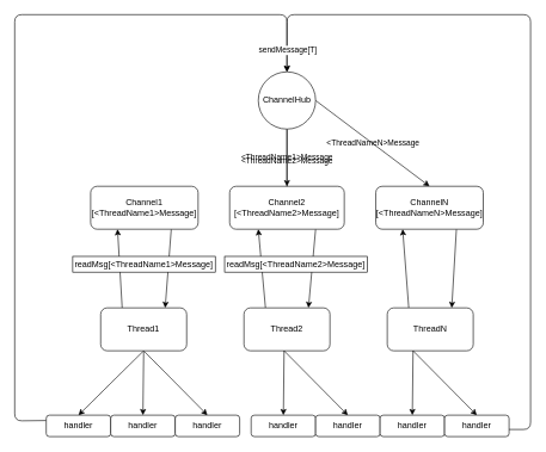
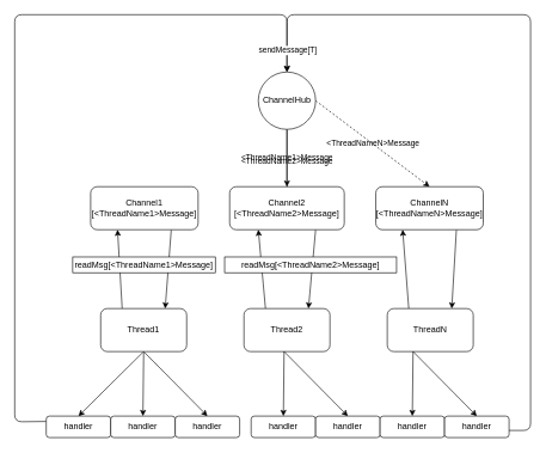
- <mxCell id="4" value="&amp;lt;ThreadNameN&amp;gt;Message" style="edgeStyle=none;html=1;startArrow=none;exitX=1;exitY=0.5;exitDx=0;exitDy=0;labelBackgroundColor=none;entryX=0.5;entryY=0;entryDx=0;entryDy=0;" edge="1" parent="1" source="5" target="11"><mxGeometry relative="1" as="geometry" /></mxCell>
+ <mxCell id="4" value="&amp;lt;ThreadNameN&amp;gt;Message" style="edgeStyle=none;html=1;startArrow=none;exitX=1;exitY=0.5;exitDx=0;exitDy=0;labelBackgroundColor=none;entryX=0.5;entryY=0;entryDx=0;entryDy=0;dashed=1;" edge="1" parent="1" source="5" target="11"><mxGeometry relative="1" as="geometry" /></mxCell>
- <mxCell id="36" value="readMsg[&amp;lt;ThreadName2&amp;gt;Message]" style="rounded=0;whiteSpace=wrap;html=1;strokeColor=default;fillColor=default;" vertex="1" parent="1"><mxGeometry x="313" y="358" width="199" height="22" as="geometry" /></mxCell>
+ <mxCell id="36" value="readMsg[&amp;lt;ThreadName2&amp;gt;Message]" style="rounded=0;whiteSpace=wrap;html=1;strokeColor=default;fillColor=default;" vertex="1" parent="1"><mxGeometry x="313" y="358" width="240" height="22" as="geometry" /></mxCell>
